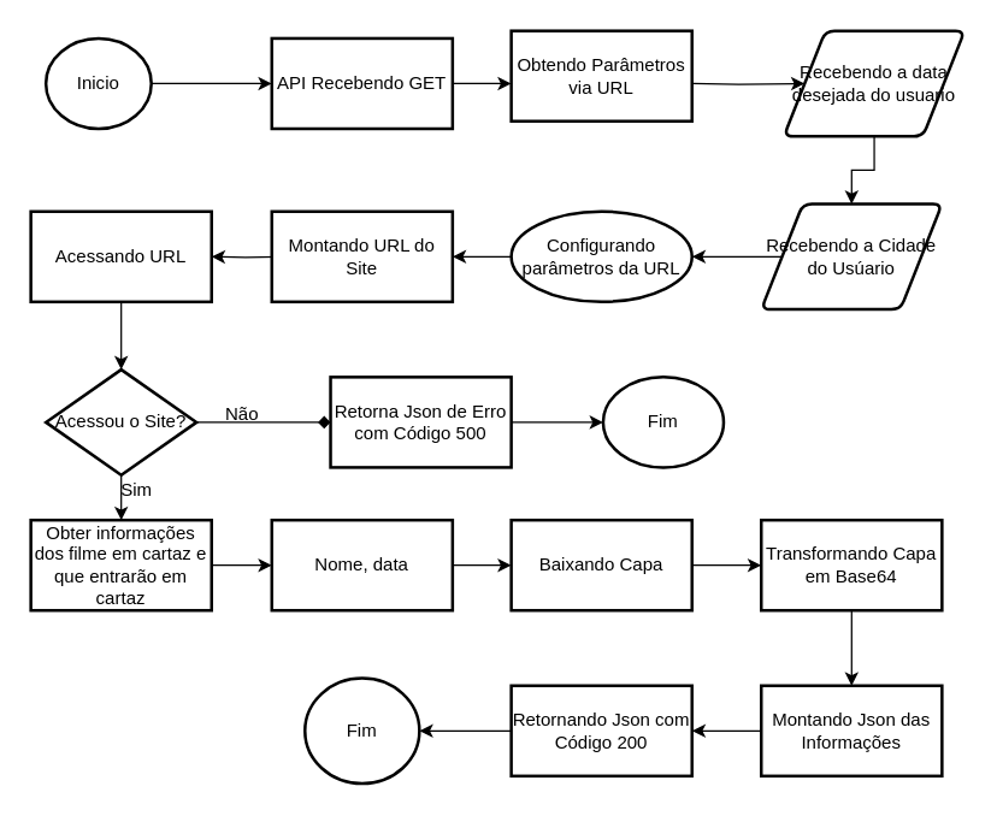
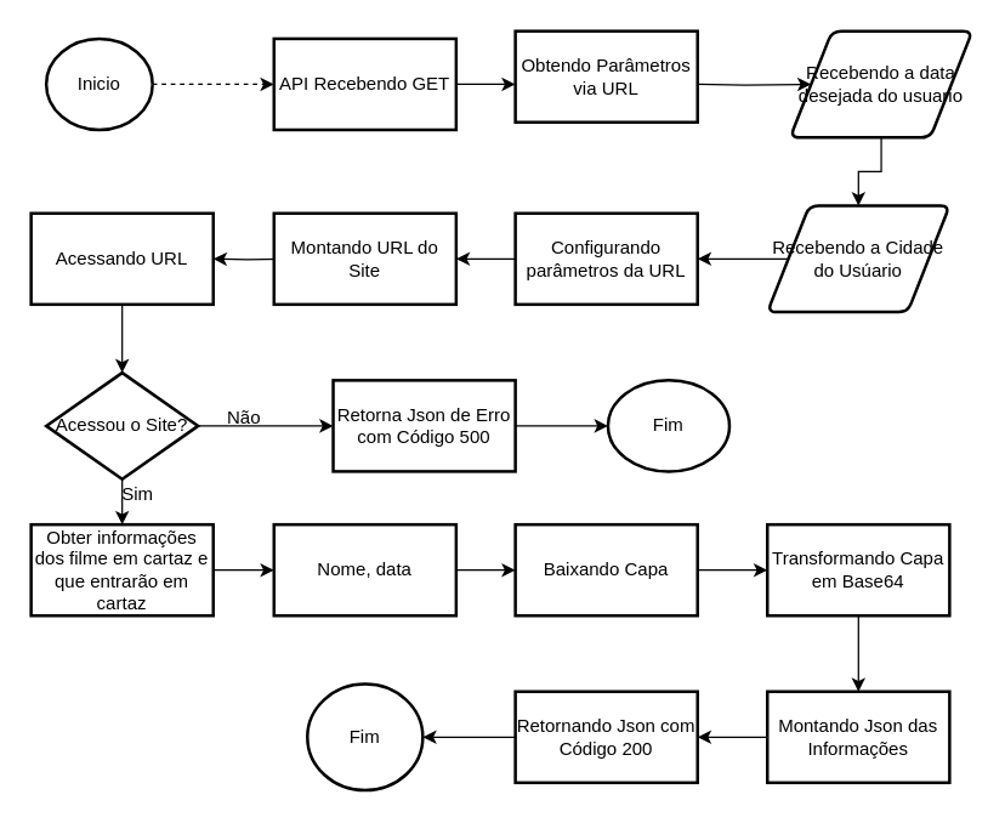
- <mxCell id="19" value="" style="edgeStyle=orthogonalEdgeStyle;rounded=0;orthogonalLoop=1;jettySize=auto;html=1;" edge="1" parent="1" source="20" target="25"><mxGeometry relative="1" as="geometry" /></mxCell>
+ <mxCell id="19" value="" style="edgeStyle=orthogonalEdgeStyle;rounded=0;orthogonalLoop=1;jettySize=auto;html=1;dashed=1;" edge="1" parent="1" source="20" target="25"><mxGeometry relative="1" as="geometry" /></mxCell>
- <mxCell id="23" value="Configurando parâmetros da URL" style="ellipse;whiteSpace=wrap;html=1;strokeWidth=2;" vertex="1" parent="1"><mxGeometry x="339" y="140" width="120" height="60" as="geometry" /></mxCell>
+ <mxCell id="23" value="Configurando parâmetros da URL" style="whiteSpace=wrap;html=1;strokeWidth=2;" vertex="1" parent="1"><mxGeometry x="339" y="140" width="120" height="60" as="geometry" /></mxCell>
- <mxCell id="30" value="" style="edgeStyle=orthogonalEdgeStyle;rounded=0;orthogonalLoop=1;jettySize=auto;html=1;endArrow=diamond;" edge="1" parent="1" source="31" target="34"><mxGeometry relative="1" as="geometry" /></mxCell>
+ <mxCell id="30" value="" style="edgeStyle=orthogonalEdgeStyle;rounded=0;orthogonalLoop=1;jettySize=auto;html=1;" edge="1" parent="1" source="31" target="34"><mxGeometry relative="1" as="geometry" /></mxCell>
